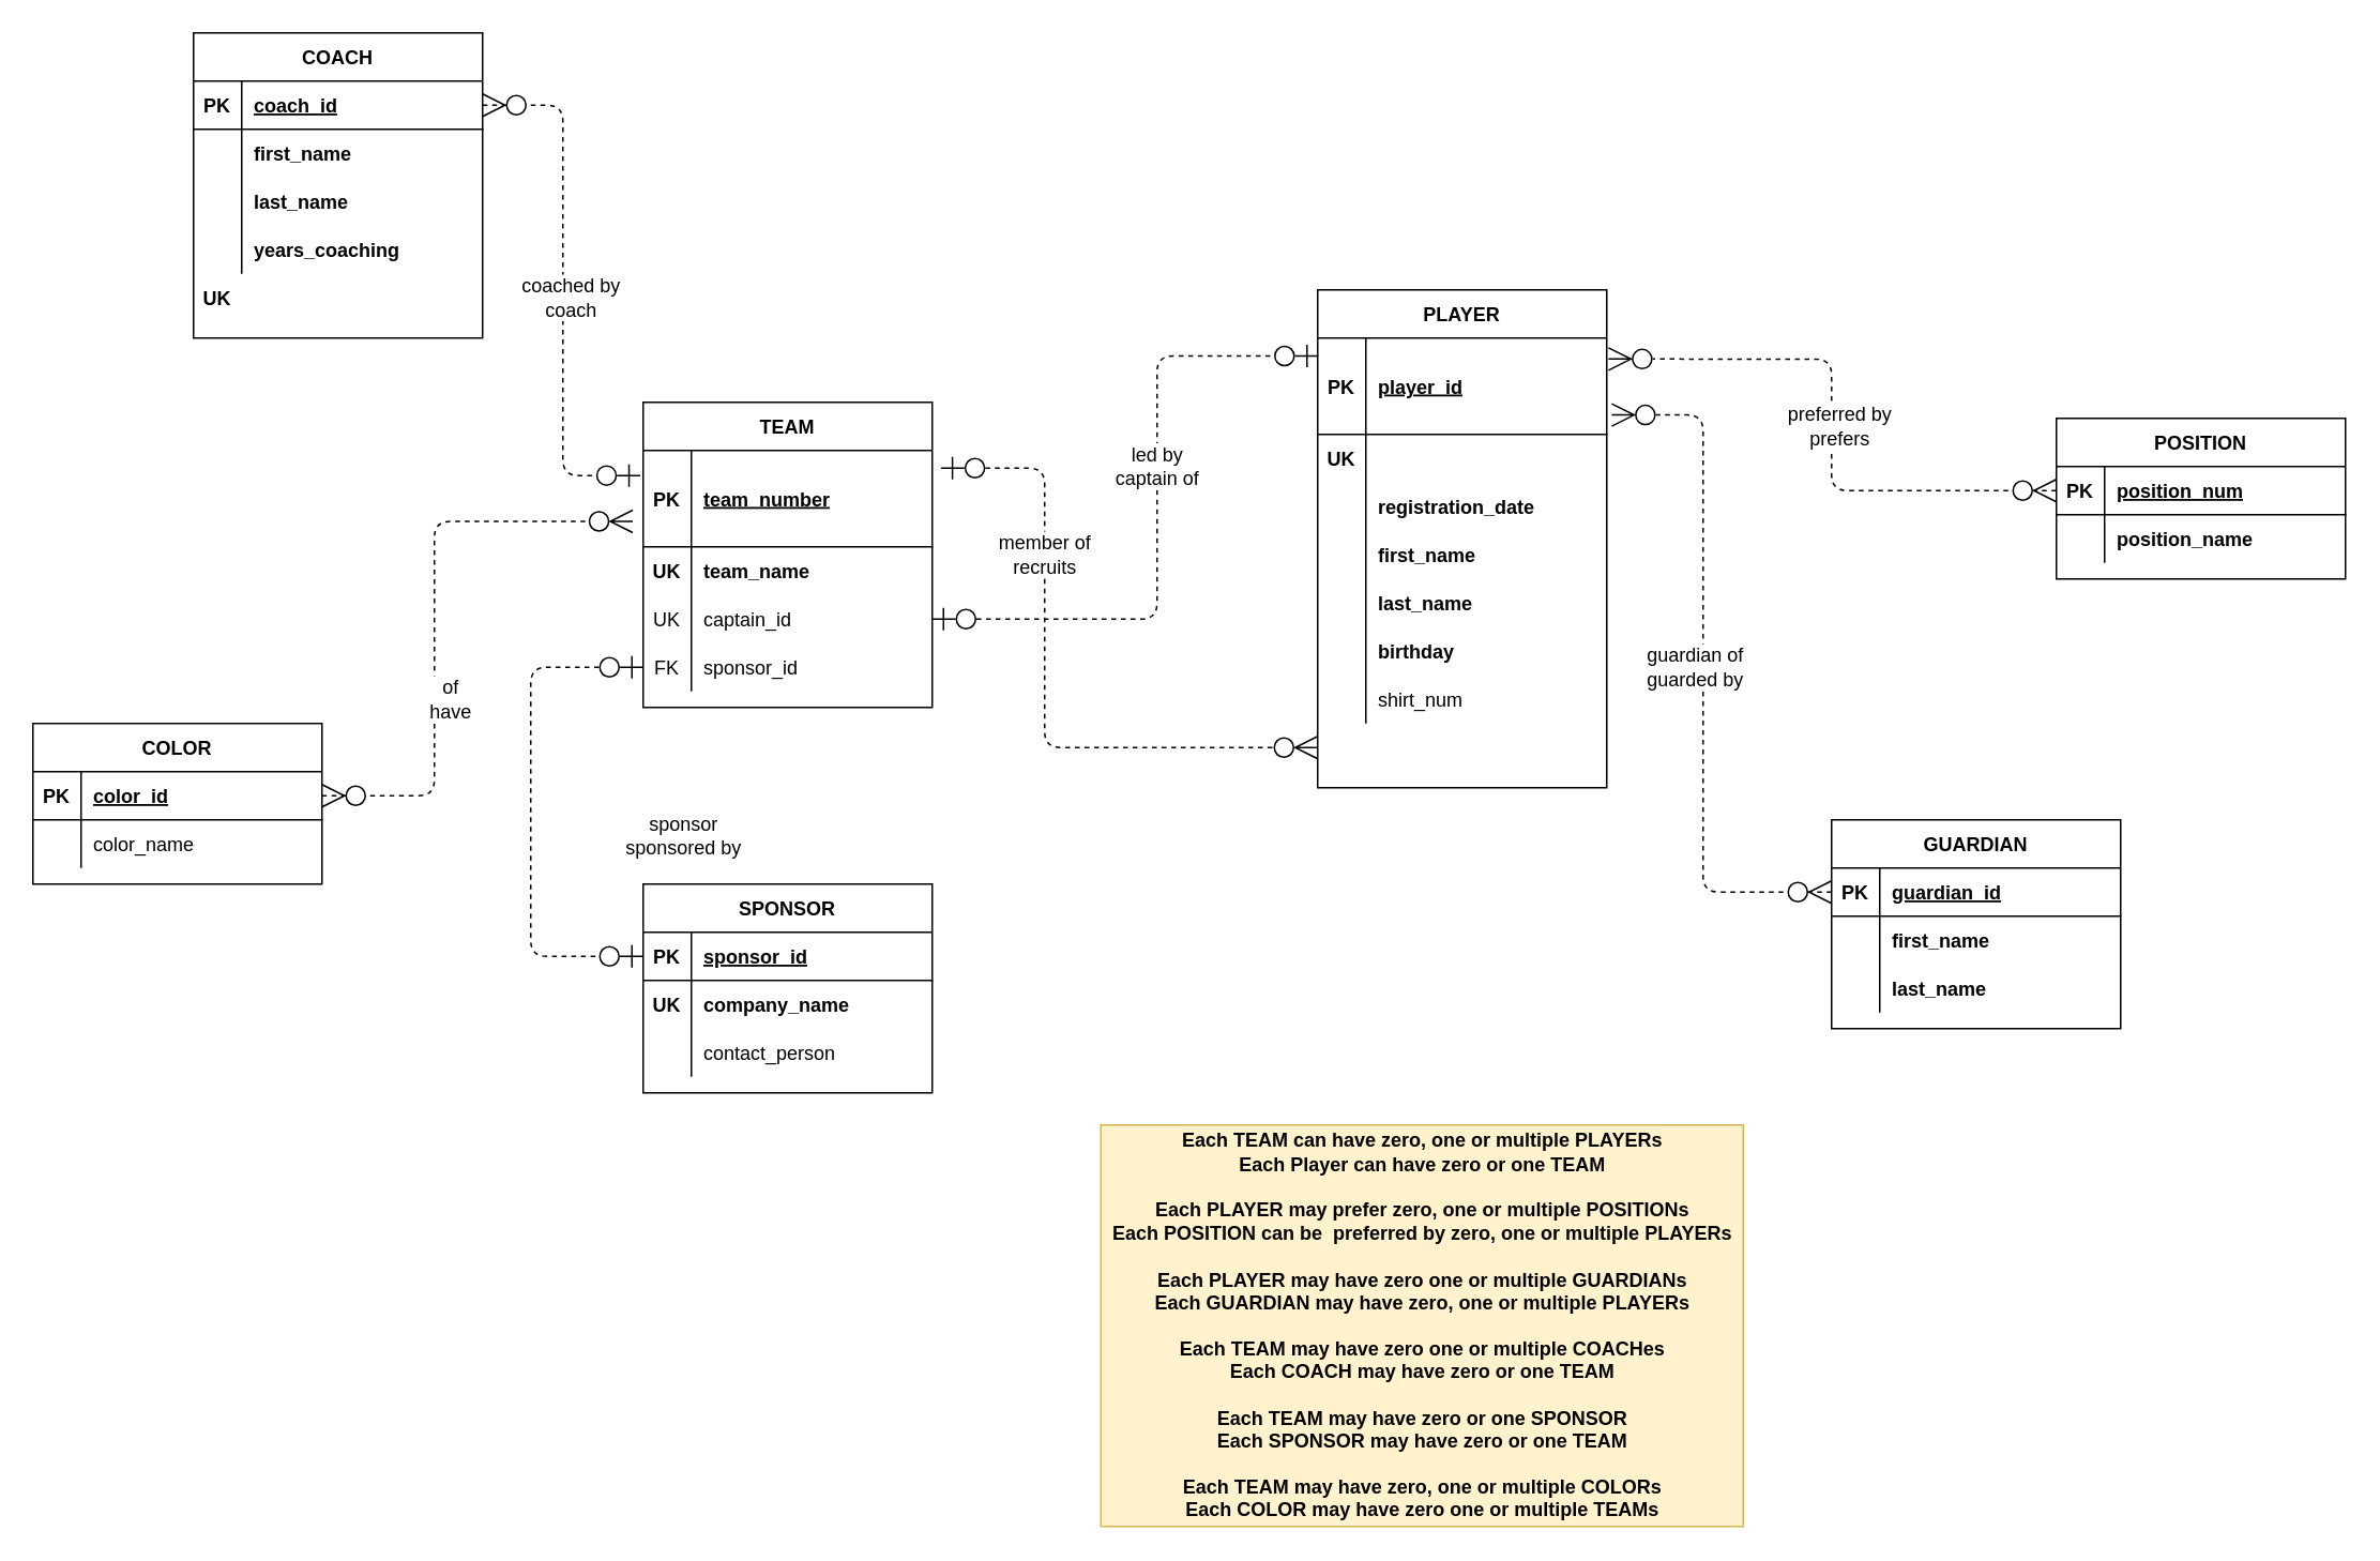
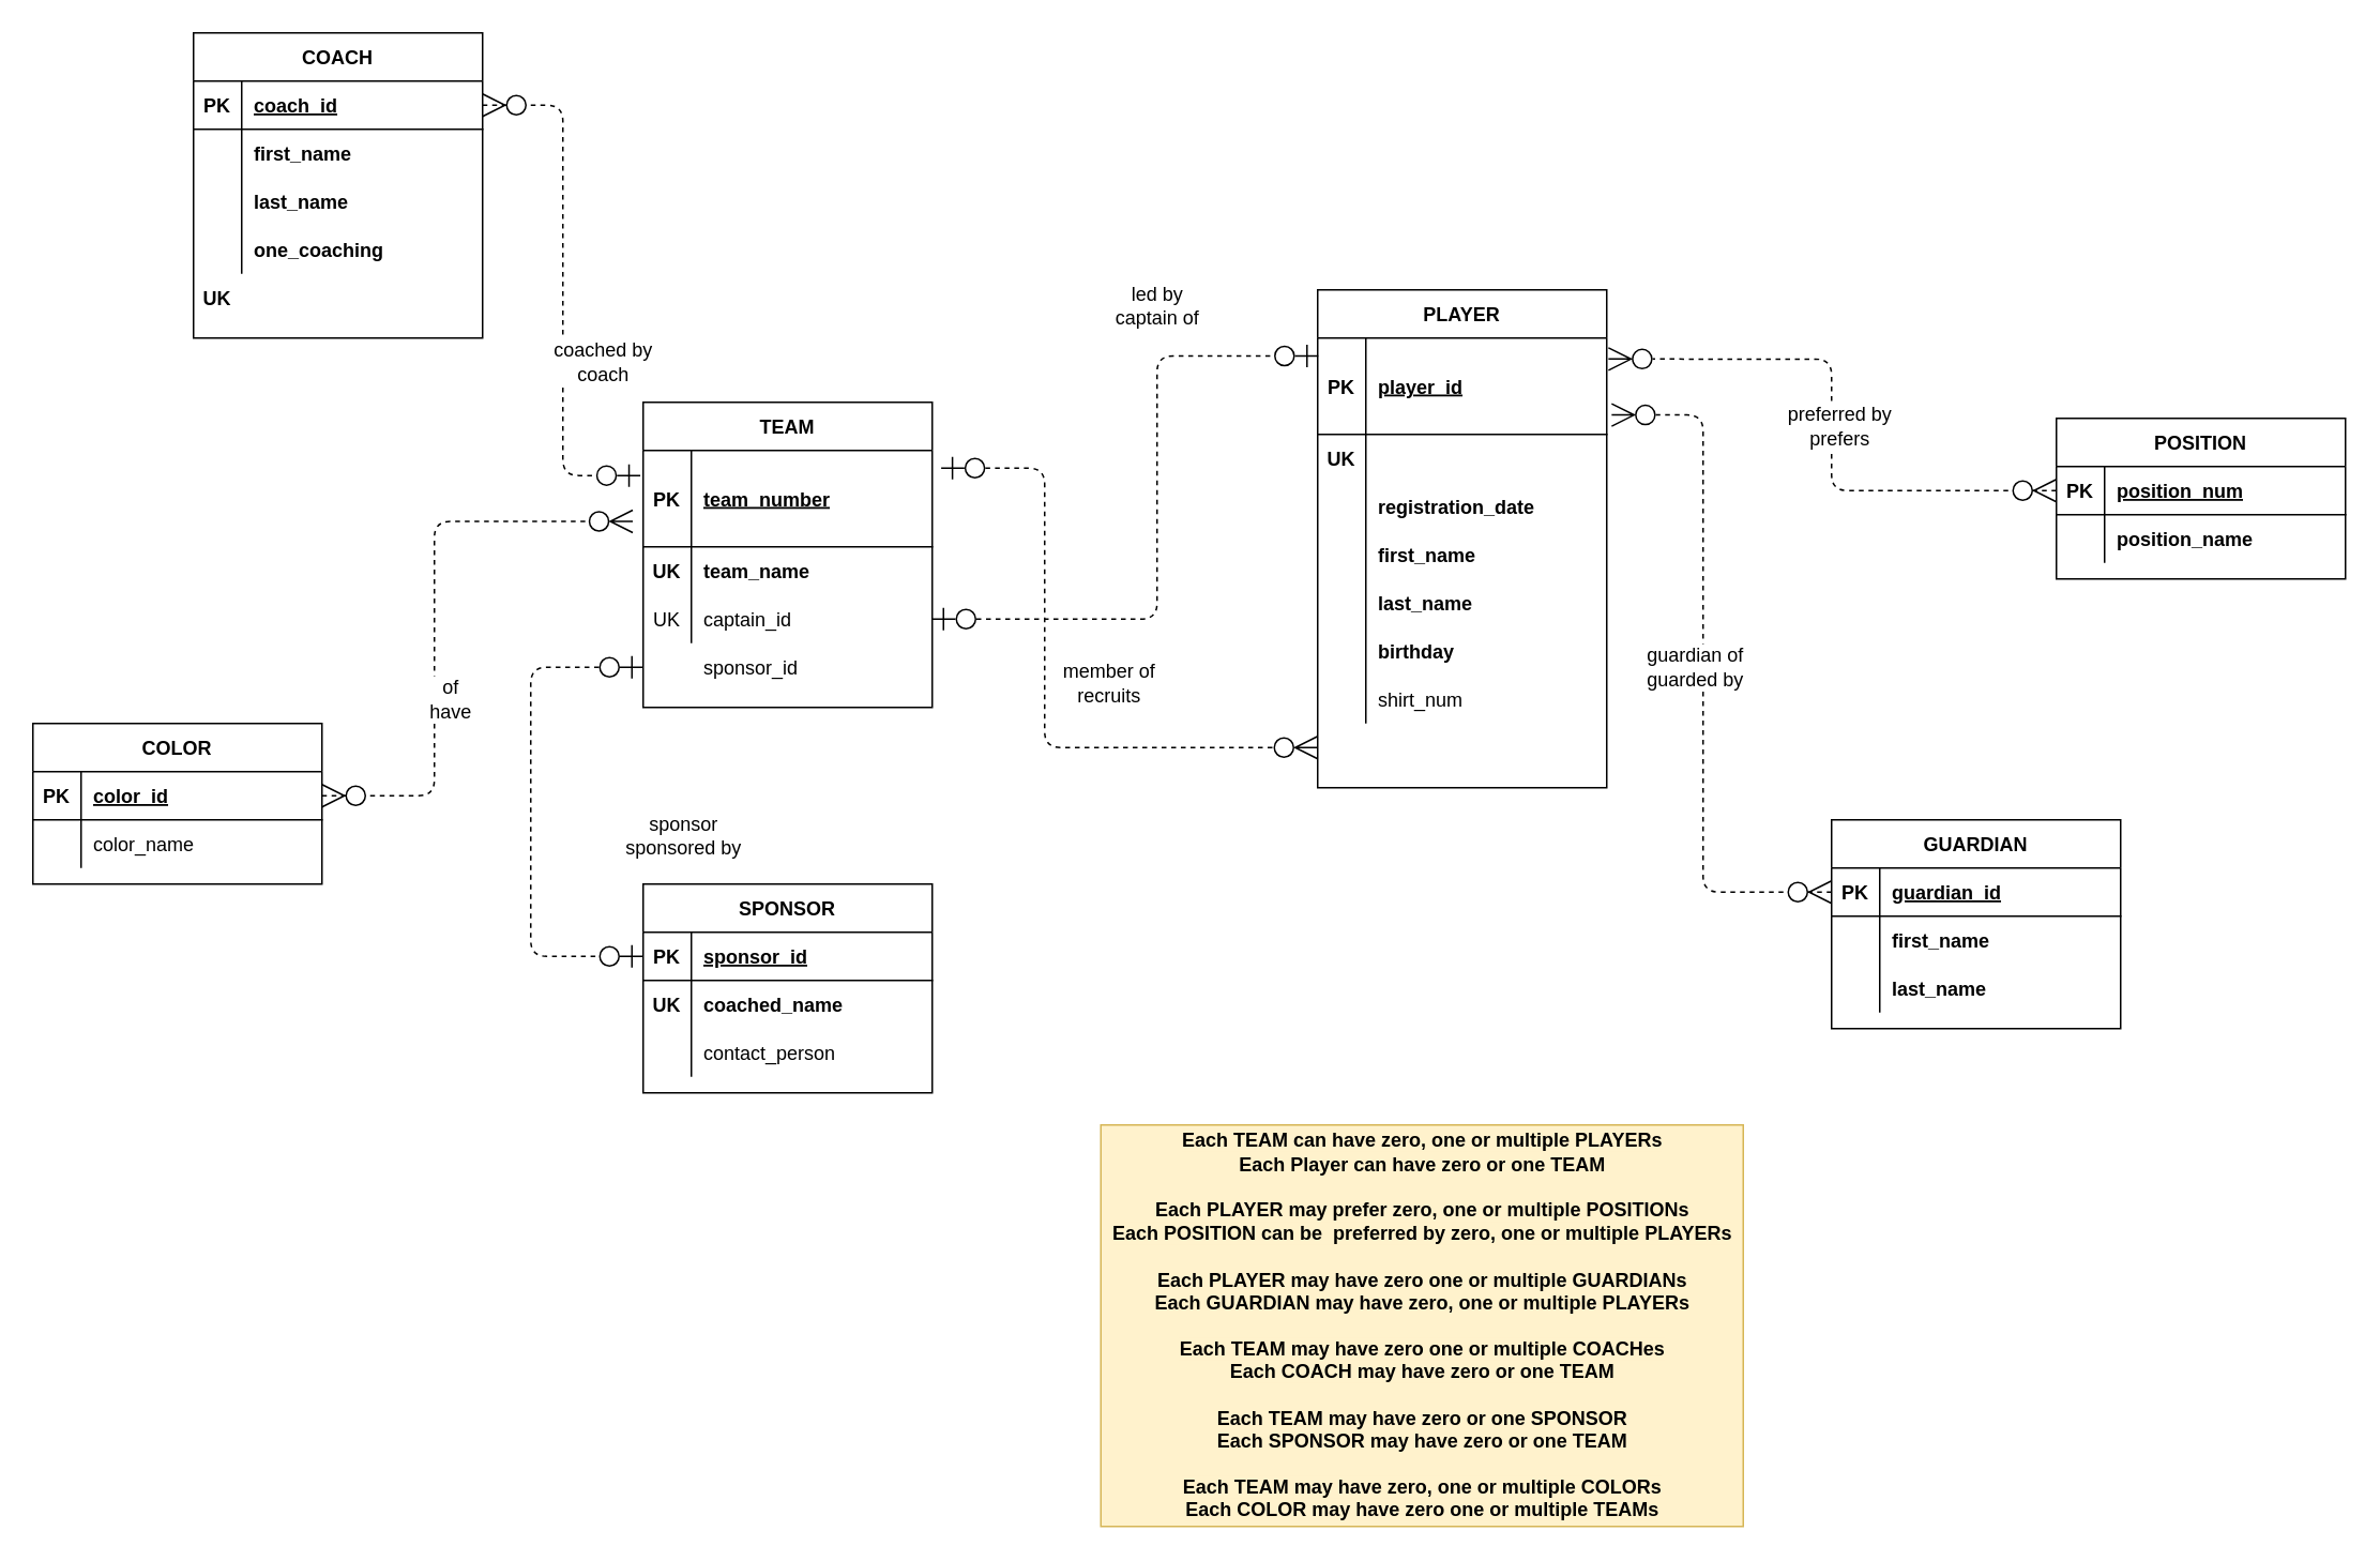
- <mxCell id="86" value="years_coaching" style="shape=partialRectangle;connectable=0;fillColor=none;top=0;left=0;bottom=0;right=0;align=left;spacingLeft=6;overflow=hidden;fontStyle=1" parent="84" vertex="1"><mxGeometry x="30" width="150" height="30" as="geometry"><mxRectangle width="150" height="30" as="alternateBounds" /></mxGeometry></mxCell>
+ <mxCell id="86" value="one_coaching" style="shape=partialRectangle;connectable=0;fillColor=none;top=0;left=0;bottom=0;right=0;align=left;spacingLeft=6;overflow=hidden;fontStyle=1" parent="84" vertex="1"><mxGeometry x="30" width="150" height="30" as="geometry"><mxRectangle width="150" height="30" as="alternateBounds" /></mxGeometry></mxCell>
- <mxCell id="98" value="coached by&lt;br&gt;coach" style="text;html=1;resizable=0;autosize=1;align=center;verticalAlign=middle;points=[];fillColor=none;strokeColor=none;rounded=0;labelBackgroundColor=default;" parent="1" vertex="1"><mxGeometry x="315" y="170" width="80" height="30" as="geometry" /></mxCell>
+ <mxCell id="98" value="coached by&lt;br&gt;coach" style="text;html=1;resizable=0;autosize=1;align=center;verticalAlign=middle;points=[];fillColor=none;strokeColor=none;rounded=0;labelBackgroundColor=default;" parent="1" vertex="1"><mxGeometry x="335" y="210" width="80" height="30" as="geometry" /></mxCell>
- <mxCell id="70" value="led by&lt;br&gt;captain of" style="text;html=1;resizable=0;autosize=1;align=center;verticalAlign=middle;points=[];fillColor=none;strokeColor=none;rounded=0;labelBackgroundColor=default;" parent="1" vertex="1"><mxGeometry x="685" y="275" width="70" height="30" as="geometry" /></mxCell>
+ <mxCell id="70" value="led by&lt;br&gt;captain of" style="text;html=1;resizable=0;autosize=1;align=center;verticalAlign=middle;points=[];fillColor=none;strokeColor=none;rounded=0;labelBackgroundColor=default;" parent="1" vertex="1"><mxGeometry x="685" y="175" width="70" height="30" as="geometry" /></mxCell>
- <mxCell id="71" value="member of&lt;br&gt;recruits" style="text;html=1;resizable=0;autosize=1;align=center;verticalAlign=middle;points=[];fillColor=none;strokeColor=none;rounded=0;labelBackgroundColor=default;" parent="1" vertex="1"><mxGeometry x="615" y="330" width="70" height="30" as="geometry" /></mxCell>
+ <mxCell id="71" value="member of&lt;br&gt;recruits" style="text;html=1;resizable=0;autosize=1;align=center;verticalAlign=middle;points=[];fillColor=none;strokeColor=none;rounded=0;labelBackgroundColor=default;" parent="1" vertex="1"><mxGeometry x="655" y="410" width="70" height="30" as="geometry" /></mxCell>
- <mxCell id="13" value="FK" style="shape=partialRectangle;connectable=0;fillColor=none;top=0;left=0;bottom=0;right=0;editable=1;overflow=hidden;fontStyle=0" parent="12" vertex="1"><mxGeometry width="30" height="30" as="geometry"><mxRectangle width="30" height="30" as="alternateBounds" /></mxGeometry></mxCell>
- <mxCell id="65" value="company_name" style="shape=partialRectangle;connectable=0;fillColor=none;top=0;left=0;bottom=0;right=0;align=left;spacingLeft=6;overflow=hidden;fontStyle=1" parent="63" vertex="1"><mxGeometry x="30" width="150" height="30" as="geometry"><mxRectangle width="150" height="30" as="alternateBounds" /></mxGeometry></mxCell>
+ <mxCell id="65" value="coached_name" style="shape=partialRectangle;connectable=0;fillColor=none;top=0;left=0;bottom=0;right=0;align=left;spacingLeft=6;overflow=hidden;fontStyle=1" parent="63" vertex="1"><mxGeometry x="30" width="150" height="30" as="geometry"><mxRectangle width="150" height="30" as="alternateBounds" /></mxGeometry></mxCell>
